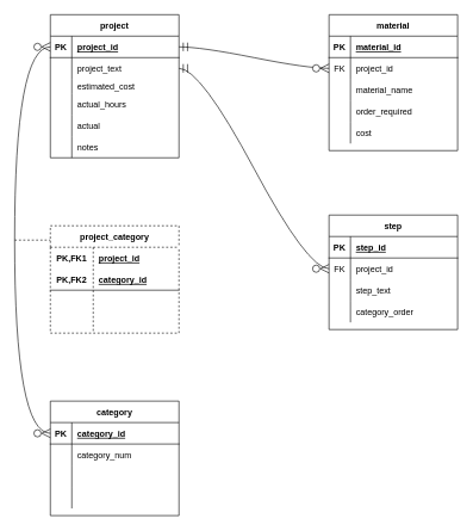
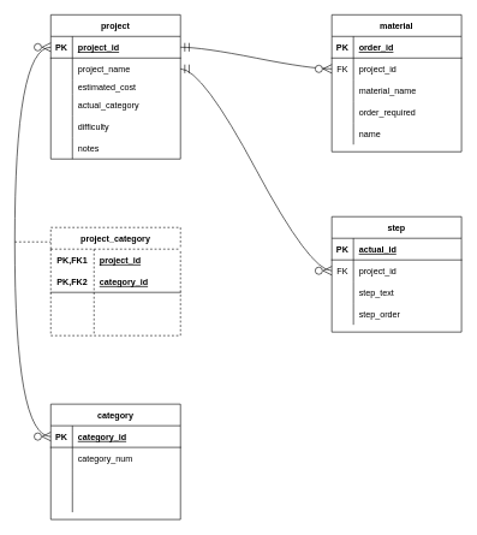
- <mxCell id="50" value="material_id" style="shape=partialRectangle;connectable=0;fillColor=none;top=0;left=0;bottom=0;right=0;align=left;spacingLeft=6;fontStyle=5;overflow=hidden;" vertex="1" parent="48"><mxGeometry x="30" width="150" height="30" as="geometry"><mxRectangle width="150" height="30" as="alternateBounds" /></mxGeometry></mxCell>
+ <mxCell id="50" value="order_id" style="shape=partialRectangle;connectable=0;fillColor=none;top=0;left=0;bottom=0;right=0;align=left;spacingLeft=6;fontStyle=5;overflow=hidden;" vertex="1" parent="48"><mxGeometry x="30" width="150" height="30" as="geometry"><mxRectangle width="150" height="30" as="alternateBounds" /></mxGeometry></mxCell>
- <mxCell id="8" value="project_text" style="shape=partialRectangle;connectable=0;fillColor=none;top=0;left=0;bottom=0;right=0;align=left;spacingLeft=6;overflow=hidden;" vertex="1" parent="6"><mxGeometry x="30" width="150" height="30" as="geometry"><mxRectangle width="150" height="30" as="alternateBounds" /></mxGeometry></mxCell>
+ <mxCell id="8" value="project_name" style="shape=partialRectangle;connectable=0;fillColor=none;top=0;left=0;bottom=0;right=0;align=left;spacingLeft=6;overflow=hidden;" vertex="1" parent="6"><mxGeometry x="30" width="150" height="30" as="geometry"><mxRectangle width="150" height="30" as="alternateBounds" /></mxGeometry></mxCell>
- <mxCell id="14" value="actual_hours" style="shape=partialRectangle;connectable=0;fillColor=none;top=0;left=0;bottom=0;right=0;align=left;spacingLeft=6;overflow=hidden;" vertex="1" parent="12"><mxGeometry x="30" width="150" height="30" as="geometry"><mxRectangle width="150" height="30" as="alternateBounds" /></mxGeometry></mxCell>
+ <mxCell id="14" value="actual_category" style="shape=partialRectangle;connectable=0;fillColor=none;top=0;left=0;bottom=0;right=0;align=left;spacingLeft=6;overflow=hidden;" vertex="1" parent="12"><mxGeometry x="30" width="150" height="30" as="geometry"><mxRectangle width="150" height="30" as="alternateBounds" /></mxGeometry></mxCell>
- <mxCell id="17" value="actual" style="shape=partialRectangle;connectable=0;fillColor=none;top=0;left=0;bottom=0;right=0;align=left;spacingLeft=6;overflow=hidden;" vertex="1" parent="15"><mxGeometry x="30" width="150" height="30" as="geometry"><mxRectangle width="150" height="30" as="alternateBounds" /></mxGeometry></mxCell>
+ <mxCell id="17" value="difficulty" style="shape=partialRectangle;connectable=0;fillColor=none;top=0;left=0;bottom=0;right=0;align=left;spacingLeft=6;overflow=hidden;" vertex="1" parent="15"><mxGeometry x="30" width="150" height="30" as="geometry"><mxRectangle width="150" height="30" as="alternateBounds" /></mxGeometry></mxCell>
- <mxCell id="62" value="cost" style="shape=partialRectangle;connectable=0;fillColor=none;top=0;left=0;bottom=0;right=0;align=left;spacingLeft=6;overflow=hidden;" vertex="1" parent="60"><mxGeometry x="30" width="150" height="30" as="geometry"><mxRectangle width="150" height="30" as="alternateBounds" /></mxGeometry></mxCell>
+ <mxCell id="62" value="name" style="shape=partialRectangle;connectable=0;fillColor=none;top=0;left=0;bottom=0;right=0;align=left;spacingLeft=6;overflow=hidden;" vertex="1" parent="60"><mxGeometry x="30" width="150" height="30" as="geometry"><mxRectangle width="150" height="30" as="alternateBounds" /></mxGeometry></mxCell>
- <mxCell id="66" value="step_id" style="shape=partialRectangle;connectable=0;fillColor=none;top=0;left=0;bottom=0;right=0;align=left;spacingLeft=6;fontStyle=5;overflow=hidden;" vertex="1" parent="64"><mxGeometry x="30" width="150" height="30" as="geometry"><mxRectangle width="150" height="30" as="alternateBounds" /></mxGeometry></mxCell>
+ <mxCell id="66" value="actual_id" style="shape=partialRectangle;connectable=0;fillColor=none;top=0;left=0;bottom=0;right=0;align=left;spacingLeft=6;fontStyle=5;overflow=hidden;" vertex="1" parent="64"><mxGeometry x="30" width="150" height="30" as="geometry"><mxRectangle width="150" height="30" as="alternateBounds" /></mxGeometry></mxCell>
- <mxCell id="75" value="category_order" style="shape=partialRectangle;connectable=0;fillColor=none;top=0;left=0;bottom=0;right=0;align=left;spacingLeft=6;overflow=hidden;" vertex="1" parent="73"><mxGeometry x="30" width="150" height="30" as="geometry"><mxRectangle width="150" height="30" as="alternateBounds" /></mxGeometry></mxCell>
+ <mxCell id="75" value="step_order" style="shape=partialRectangle;connectable=0;fillColor=none;top=0;left=0;bottom=0;right=0;align=left;spacingLeft=6;overflow=hidden;" vertex="1" parent="73"><mxGeometry x="30" width="150" height="30" as="geometry"><mxRectangle width="150" height="30" as="alternateBounds" /></mxGeometry></mxCell>
